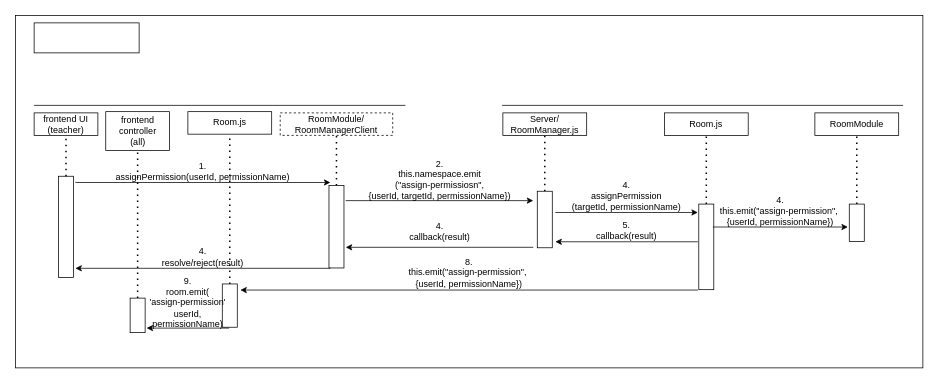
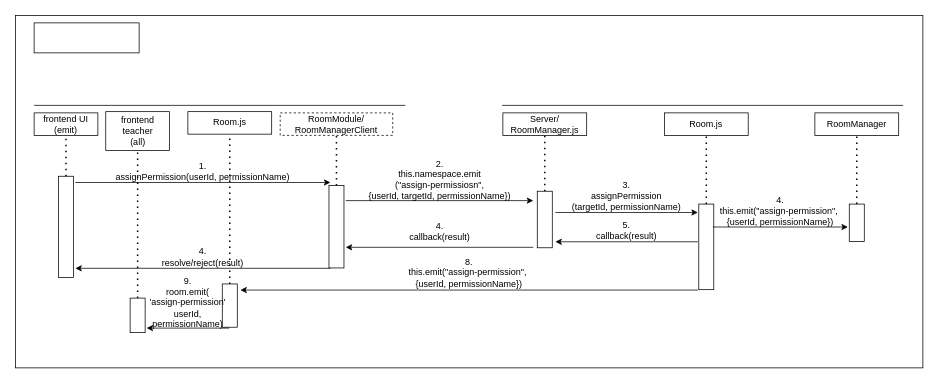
- <mxCell id="14" value="frontend UI&lt;br&gt;(teacher)" style="rounded=0;whiteSpace=wrap;html=1;" parent="1" vertex="1"><mxGeometry x="45" y="150" width="85" height="30" as="geometry" /></mxCell>
+ <mxCell id="14" value="frontend UI&lt;br&gt;(emit)" style="rounded=0;whiteSpace=wrap;html=1;" parent="1" vertex="1"><mxGeometry x="45" y="150" width="85" height="30" as="geometry" /></mxCell>
- <mxCell id="30" value="RoomModule" style="rounded=0;whiteSpace=wrap;html=1;" parent="1" vertex="1"><mxGeometry x="1086" y="150" width="111.75" height="30" as="geometry" /></mxCell>
+ <mxCell id="30" value="RoomManager" style="rounded=0;whiteSpace=wrap;html=1;" parent="1" vertex="1"><mxGeometry x="1086" y="150" width="111.75" height="30" as="geometry" /></mxCell>
- <mxCell id="40" value="frontend controller&lt;br&gt;(all)" style="rounded=0;whiteSpace=wrap;html=1;" parent="1" vertex="1"><mxGeometry x="140.51" y="148.37" width="85" height="51.63" as="geometry" /></mxCell>
+ <mxCell id="40" value="frontend teacher&lt;br&gt;(all)" style="rounded=0;whiteSpace=wrap;html=1;" parent="1" vertex="1"><mxGeometry x="140.51" y="148.37" width="85" height="51.63" as="geometry" /></mxCell>
- <mxCell id="23" value="4.&lt;br&gt;assignPermission&lt;br&gt;(targetId, permissionName)" style="text;strokeColor=none;align=center;fillColor=none;html=1;verticalAlign=middle;whiteSpace=wrap;rounded=0;" parent="1" vertex="1"><mxGeometry x="740" y="240" width="190" height="42.82" as="geometry" /></mxCell>
+ <mxCell id="23" value="3.&lt;br&gt;assignPermission&lt;br&gt;(targetId, permissionName)" style="text;strokeColor=none;align=center;fillColor=none;html=1;verticalAlign=middle;whiteSpace=wrap;rounded=0;" parent="1" vertex="1"><mxGeometry x="740" y="240" width="190" height="42.82" as="geometry" /></mxCell>
